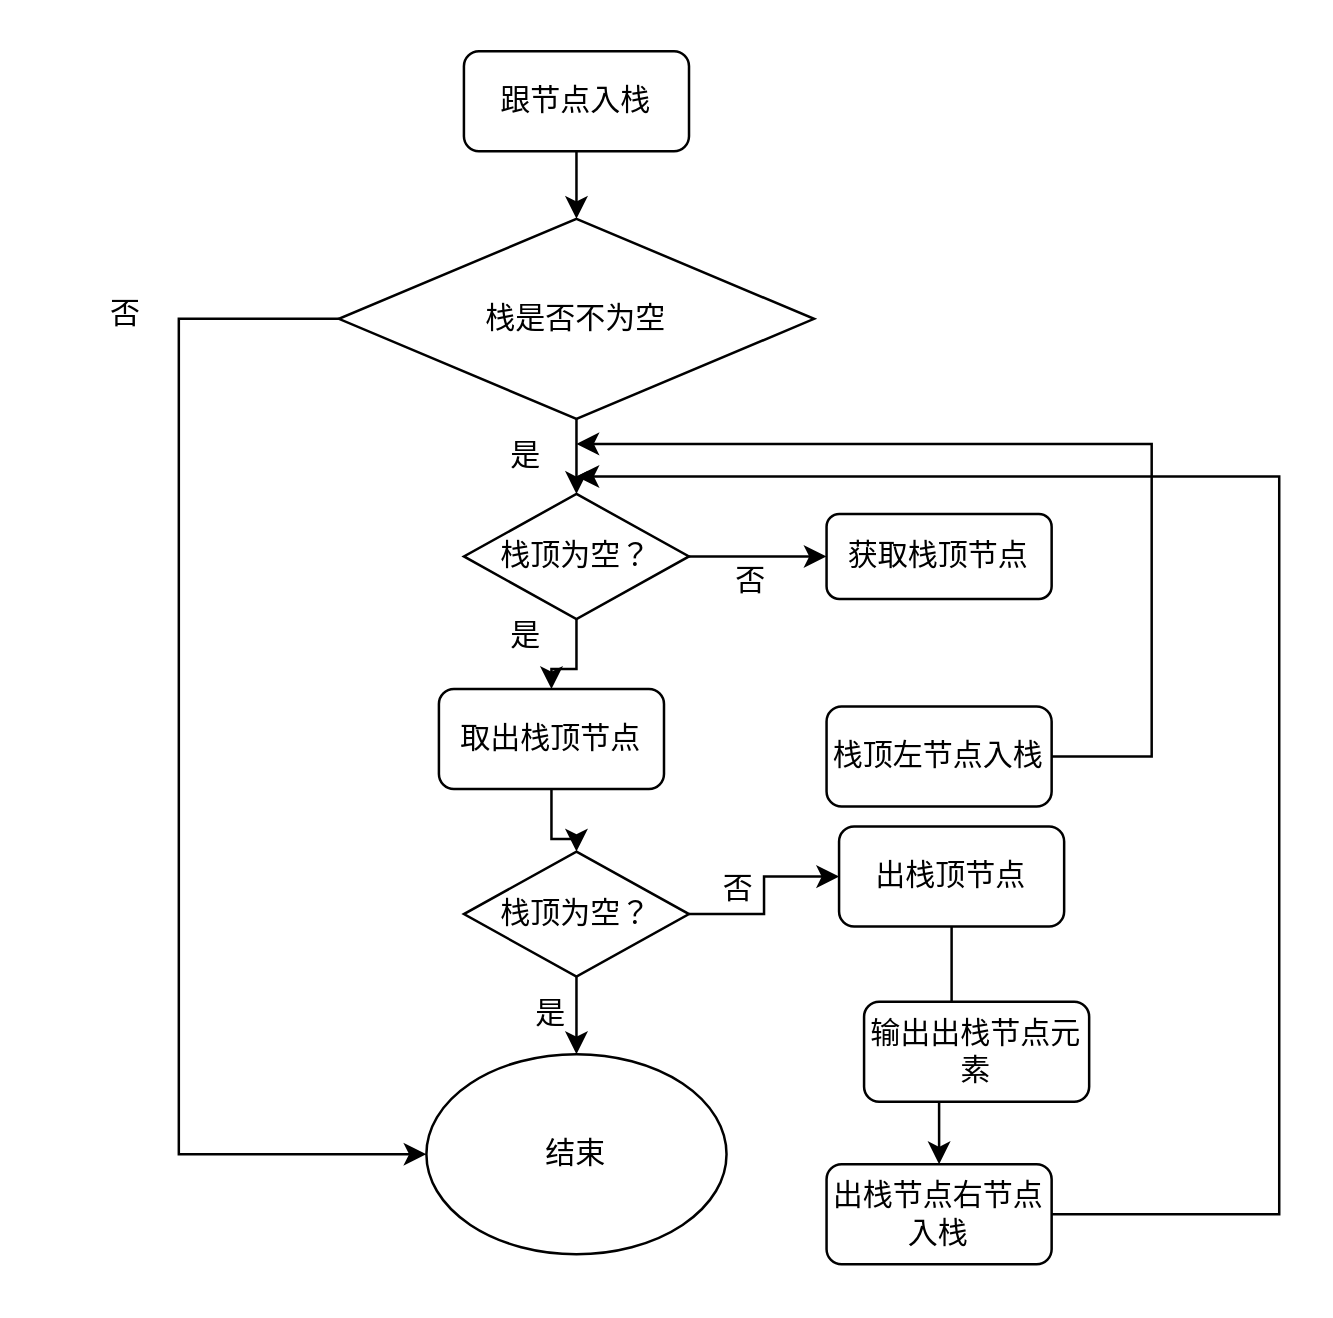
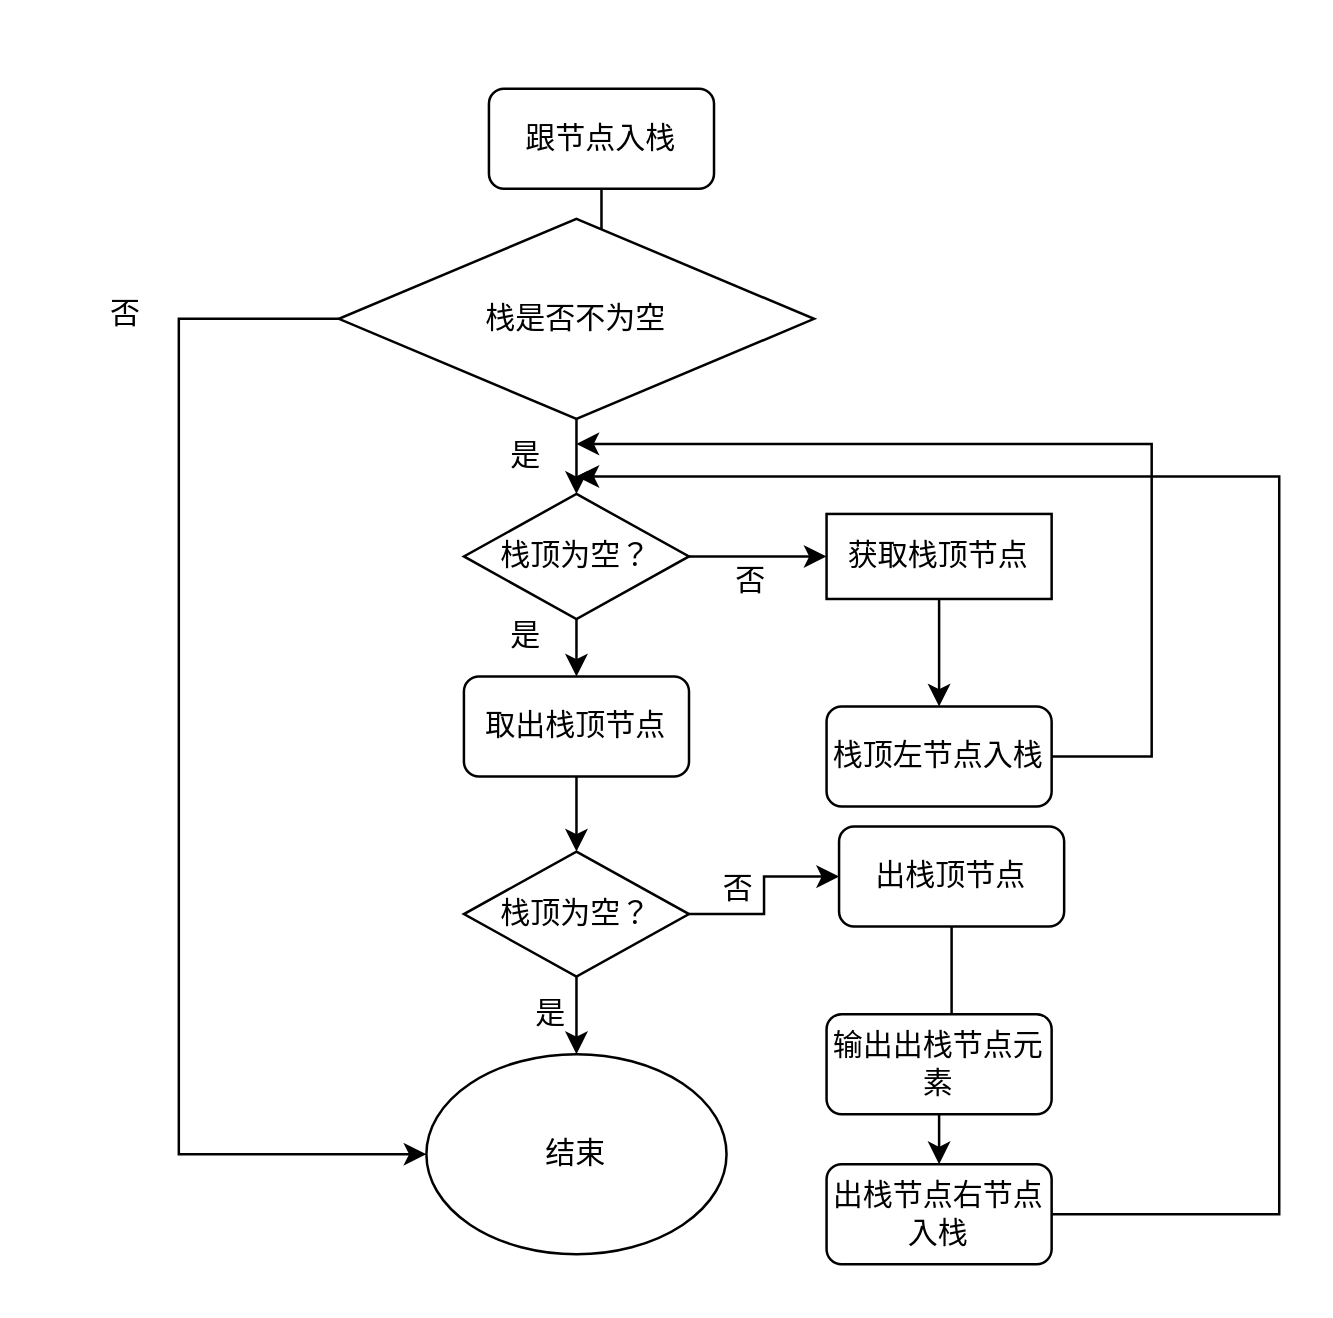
- <mxCell id="3" value="跟节点入栈" style="rounded=1;whiteSpace=wrap;html=1;" vertex="1" parent="1"><mxGeometry x="185" y="20" width="90" height="40" as="geometry" /></mxCell>
+ <mxCell id="3" value="跟节点入栈" style="rounded=1;whiteSpace=wrap;html=1;" vertex="1" parent="1"><mxGeometry x="195" y="35" width="90" height="40" as="geometry" /></mxCell>
- <mxCell id="8" value="获取栈顶节点" style="rounded=1;whiteSpace=wrap;html=1;" vertex="1" parent="1"><mxGeometry x="330" y="205" width="90" height="34" as="geometry" /></mxCell>
+ <mxCell id="8" value="获取栈顶节点" style="whiteSpace=wrap;html=1;rounded=0;" vertex="1" parent="1"><mxGeometry x="330" y="205" width="90" height="34" as="geometry" /></mxCell>
+ <mxCell id="7" value="" style="edgeStyle=orthogonalEdgeStyle;rounded=0;orthogonalLoop=1;jettySize=auto;html=1;" edge="1" parent="1" source="8" target="12"><mxGeometry relative="1" as="geometry" /></mxCell>
- <mxCell id="15" value="取出栈顶节点" style="rounded=1;whiteSpace=wrap;html=1;" vertex="1" parent="1"><mxGeometry x="175" y="275" width="90" height="40" as="geometry" /></mxCell>
+ <mxCell id="15" value="取出栈顶节点" style="rounded=1;whiteSpace=wrap;html=1;" vertex="1" parent="1"><mxGeometry x="185" y="270" width="90" height="40" as="geometry" /></mxCell>
- <mxCell id="21" value="输出出栈节点元素" style="rounded=1;whiteSpace=wrap;html=1;" vertex="1" parent="1"><mxGeometry x="345" y="400" width="90" height="40" as="geometry" /></mxCell>
+ <mxCell id="21" value="输出出栈节点元素" style="rounded=1;whiteSpace=wrap;html=1;" vertex="1" parent="1"><mxGeometry x="330" y="405" width="90" height="40" as="geometry" /></mxCell>
